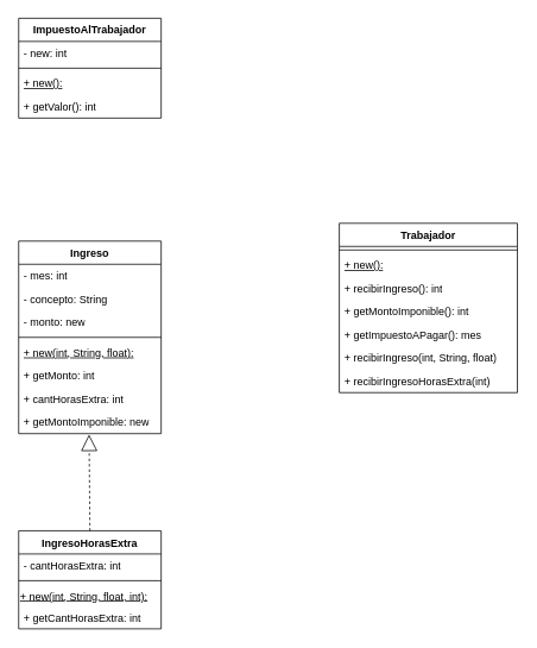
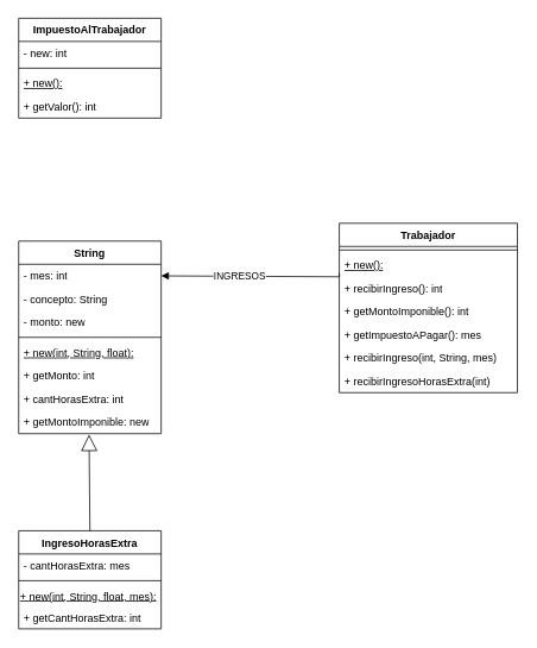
- <mxCell id="10" value="Ingreso" style="swimlane;fontStyle=1;align=center;verticalAlign=top;childLayout=stackLayout;horizontal=1;startSize=26;horizontalStack=0;resizeParent=1;resizeParentMax=0;resizeLast=0;collapsible=1;marginBottom=0;whiteSpace=wrap;html=1;" vertex="1" parent="1"><mxGeometry x="20" y="270" width="160" height="216" as="geometry" /></mxCell>
+ <mxCell id="10" value="String" style="swimlane;fontStyle=1;align=center;verticalAlign=top;childLayout=stackLayout;horizontal=1;startSize=26;horizontalStack=0;resizeParent=1;resizeParentMax=0;resizeLast=0;collapsible=1;marginBottom=0;whiteSpace=wrap;html=1;" vertex="1" parent="1"><mxGeometry x="20" y="270" width="160" height="216" as="geometry" /></mxCell>
+ <mxCell id="19" value="" style="endArrow=block;endFill=1;html=1;edgeStyle=orthogonalEdgeStyle;align=left;verticalAlign=top;rounded=0;entryX=1;entryY=0.5;entryDx=0;entryDy=0;exitX=0;exitY=-0.154;exitDx=0;exitDy=0;exitPerimeter=0;" edge="1" parent="1" source="5" target="11"><mxGeometry x="-1" relative="1" as="geometry"><mxPoint x="210" y="310" as="sourcePoint" /><mxPoint x="370" y="310" as="targetPoint" /><Array as="points"><mxPoint x="380" y="310" /><mxPoint x="180" y="310" /></Array><mxPoint as="offset" /></mxGeometry></mxCell>
+ <mxCell id="20" value="INGRESOS" style="edgeLabel;html=1;align=center;verticalAlign=middle;resizable=0;points=[];" vertex="1" connectable="0" parent="19"><mxGeometry x="0.147" relative="1" as="geometry"><mxPoint as="offset" /></mxGeometry></mxCell>
- <mxCell id="8" value="+ recibirIngreso(int, String, float)" style="text;strokeColor=none;fillColor=none;align=left;verticalAlign=top;spacingLeft=4;spacingRight=4;overflow=hidden;rotatable=0;points=[[0,0.5],[1,0.5]];portConstraint=eastwest;whiteSpace=wrap;html=1;" vertex="1" parent="2"><mxGeometry y="138" width="200" height="26" as="geometry" /></mxCell>
+ <mxCell id="8" value="+ recibirIngreso(int, String, mes)" style="text;strokeColor=none;fillColor=none;align=left;verticalAlign=top;spacingLeft=4;spacingRight=4;overflow=hidden;rotatable=0;points=[[0,0.5],[1,0.5]];portConstraint=eastwest;whiteSpace=wrap;html=1;" vertex="1" parent="2"><mxGeometry y="138" width="200" height="26" as="geometry" /></mxCell>
- <mxCell id="26" value="" style="endArrow=block;endSize=16;endFill=0;html=1;rounded=0;exitX=0.5;exitY=0;exitDx=0;exitDy=0;entryX=0.494;entryY=1.038;entryDx=0;entryDy=0;entryPerimeter=0;dashed=1;" edge="1" parent="1" source="21" target="18"><mxGeometry width="160" relative="1" as="geometry"><mxPoint x="240" y="560" as="sourcePoint" /><mxPoint x="99.68" y="437.068" as="targetPoint" /></mxGeometry></mxCell>
+ <mxCell id="26" value="" style="endArrow=block;endSize=16;endFill=0;html=1;rounded=0;exitX=0.5;exitY=0;exitDx=0;exitDy=0;entryX=0.494;entryY=1.038;entryDx=0;entryDy=0;entryPerimeter=0;" edge="1" parent="1" source="21" target="18"><mxGeometry width="160" relative="1" as="geometry"><mxPoint x="240" y="560" as="sourcePoint" /><mxPoint x="99.68" y="437.068" as="targetPoint" /></mxGeometry></mxCell>
- <mxCell id="22" value="- cantHorasExtra: int&lt;div&gt;&lt;br&gt;&lt;/div&gt;" style="text;strokeColor=none;fillColor=none;align=left;verticalAlign=top;spacingLeft=4;spacingRight=4;overflow=hidden;rotatable=0;points=[[0,0.5],[1,0.5]];portConstraint=eastwest;whiteSpace=wrap;html=1;" vertex="1" parent="21"><mxGeometry y="26" width="160" height="26" as="geometry" /></mxCell>
+ <mxCell id="22" value="- cantHorasExtra: mes&lt;div&gt;&lt;br&gt;&lt;/div&gt;" style="text;strokeColor=none;fillColor=none;align=left;verticalAlign=top;spacingLeft=4;spacingRight=4;overflow=hidden;rotatable=0;points=[[0,0.5],[1,0.5]];portConstraint=eastwest;whiteSpace=wrap;html=1;" vertex="1" parent="21"><mxGeometry y="26" width="160" height="26" as="geometry" /></mxCell>
- <mxCell id="24" value="+ new(int, String, float, int):&lt;div style=&quot;forced-color-adjust: none;&quot;&gt;&lt;br style=&quot;forced-color-adjust: none; color: rgb(0, 0, 0); font-family: Helvetica; font-size: 12px; font-style: normal; font-variant-ligatures: normal; font-variant-caps: normal; font-weight: 400; letter-spacing: normal; orphans: 2; text-align: left; text-indent: 0px; text-transform: none; widows: 2; word-spacing: 0px; -webkit-text-stroke-width: 0px; white-space: normal; background-color: rgb(251, 251, 251);&quot;&gt;&lt;br&gt;&lt;br&gt;&lt;/div&gt;" style="text;whiteSpace=wrap;html=1;fontStyle=4" vertex="1" parent="21"><mxGeometry y="60" width="160" height="24" as="geometry" /></mxCell>
+ <mxCell id="24" value="+ new(int, String, float, mes):&lt;div style=&quot;forced-color-adjust: none;&quot;&gt;&lt;br style=&quot;forced-color-adjust: none; color: rgb(0, 0, 0); font-family: Helvetica; font-size: 12px; font-style: normal; font-variant-ligatures: normal; font-variant-caps: normal; font-weight: 400; letter-spacing: normal; orphans: 2; text-align: left; text-indent: 0px; text-transform: none; widows: 2; word-spacing: 0px; -webkit-text-stroke-width: 0px; white-space: normal; background-color: rgb(251, 251, 251);&quot;&gt;&lt;br&gt;&lt;br&gt;&lt;/div&gt;" style="text;whiteSpace=wrap;html=1;fontStyle=4" vertex="1" parent="21"><mxGeometry y="60" width="160" height="24" as="geometry" /></mxCell>
